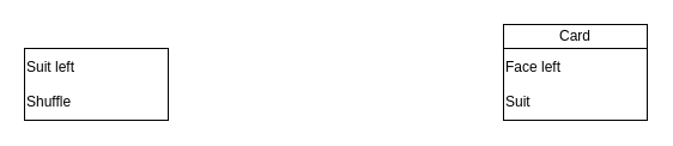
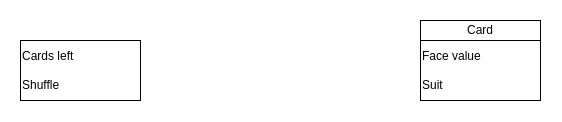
- <mxCell id="6" value="&lt;div&gt;Suit left&lt;/div&gt;&lt;div&gt;&lt;br&gt;&lt;/div&gt;&lt;div&gt;Shuffle&lt;br&gt;&lt;/div&gt;" style="rounded=0;whiteSpace=wrap;html=1;align=left;" vertex="1" parent="5"><mxGeometry y="20" width="120" height="60" as="geometry" /></mxCell>
+ <mxCell id="6" value="&lt;div&gt;Cards left&lt;/div&gt;&lt;div&gt;&lt;br&gt;&lt;/div&gt;&lt;div&gt;Shuffle&lt;br&gt;&lt;/div&gt;" style="rounded=0;whiteSpace=wrap;html=1;align=left;" vertex="1" parent="5"><mxGeometry y="20" width="120" height="60" as="geometry" /></mxCell>
- <mxCell id="4" value="&lt;div align=&quot;left&quot;&gt;Face left&lt;br&gt;&lt;/div&gt;&lt;div align=&quot;left&quot;&gt;&lt;br&gt;&lt;/div&gt;&lt;div align=&quot;left&quot;&gt;Suit&lt;br&gt;&lt;/div&gt;" style="rounded=0;whiteSpace=wrap;html=1;align=left;" vertex="1" parent="2"><mxGeometry y="20" width="120" height="60" as="geometry" /></mxCell>
+ <mxCell id="4" value="&lt;div align=&quot;left&quot;&gt;Face value&lt;br&gt;&lt;/div&gt;&lt;div align=&quot;left&quot;&gt;&lt;br&gt;&lt;/div&gt;&lt;div align=&quot;left&quot;&gt;Suit&lt;br&gt;&lt;/div&gt;" style="rounded=0;whiteSpace=wrap;html=1;align=left;" vertex="1" parent="2"><mxGeometry y="20" width="120" height="60" as="geometry" /></mxCell>
